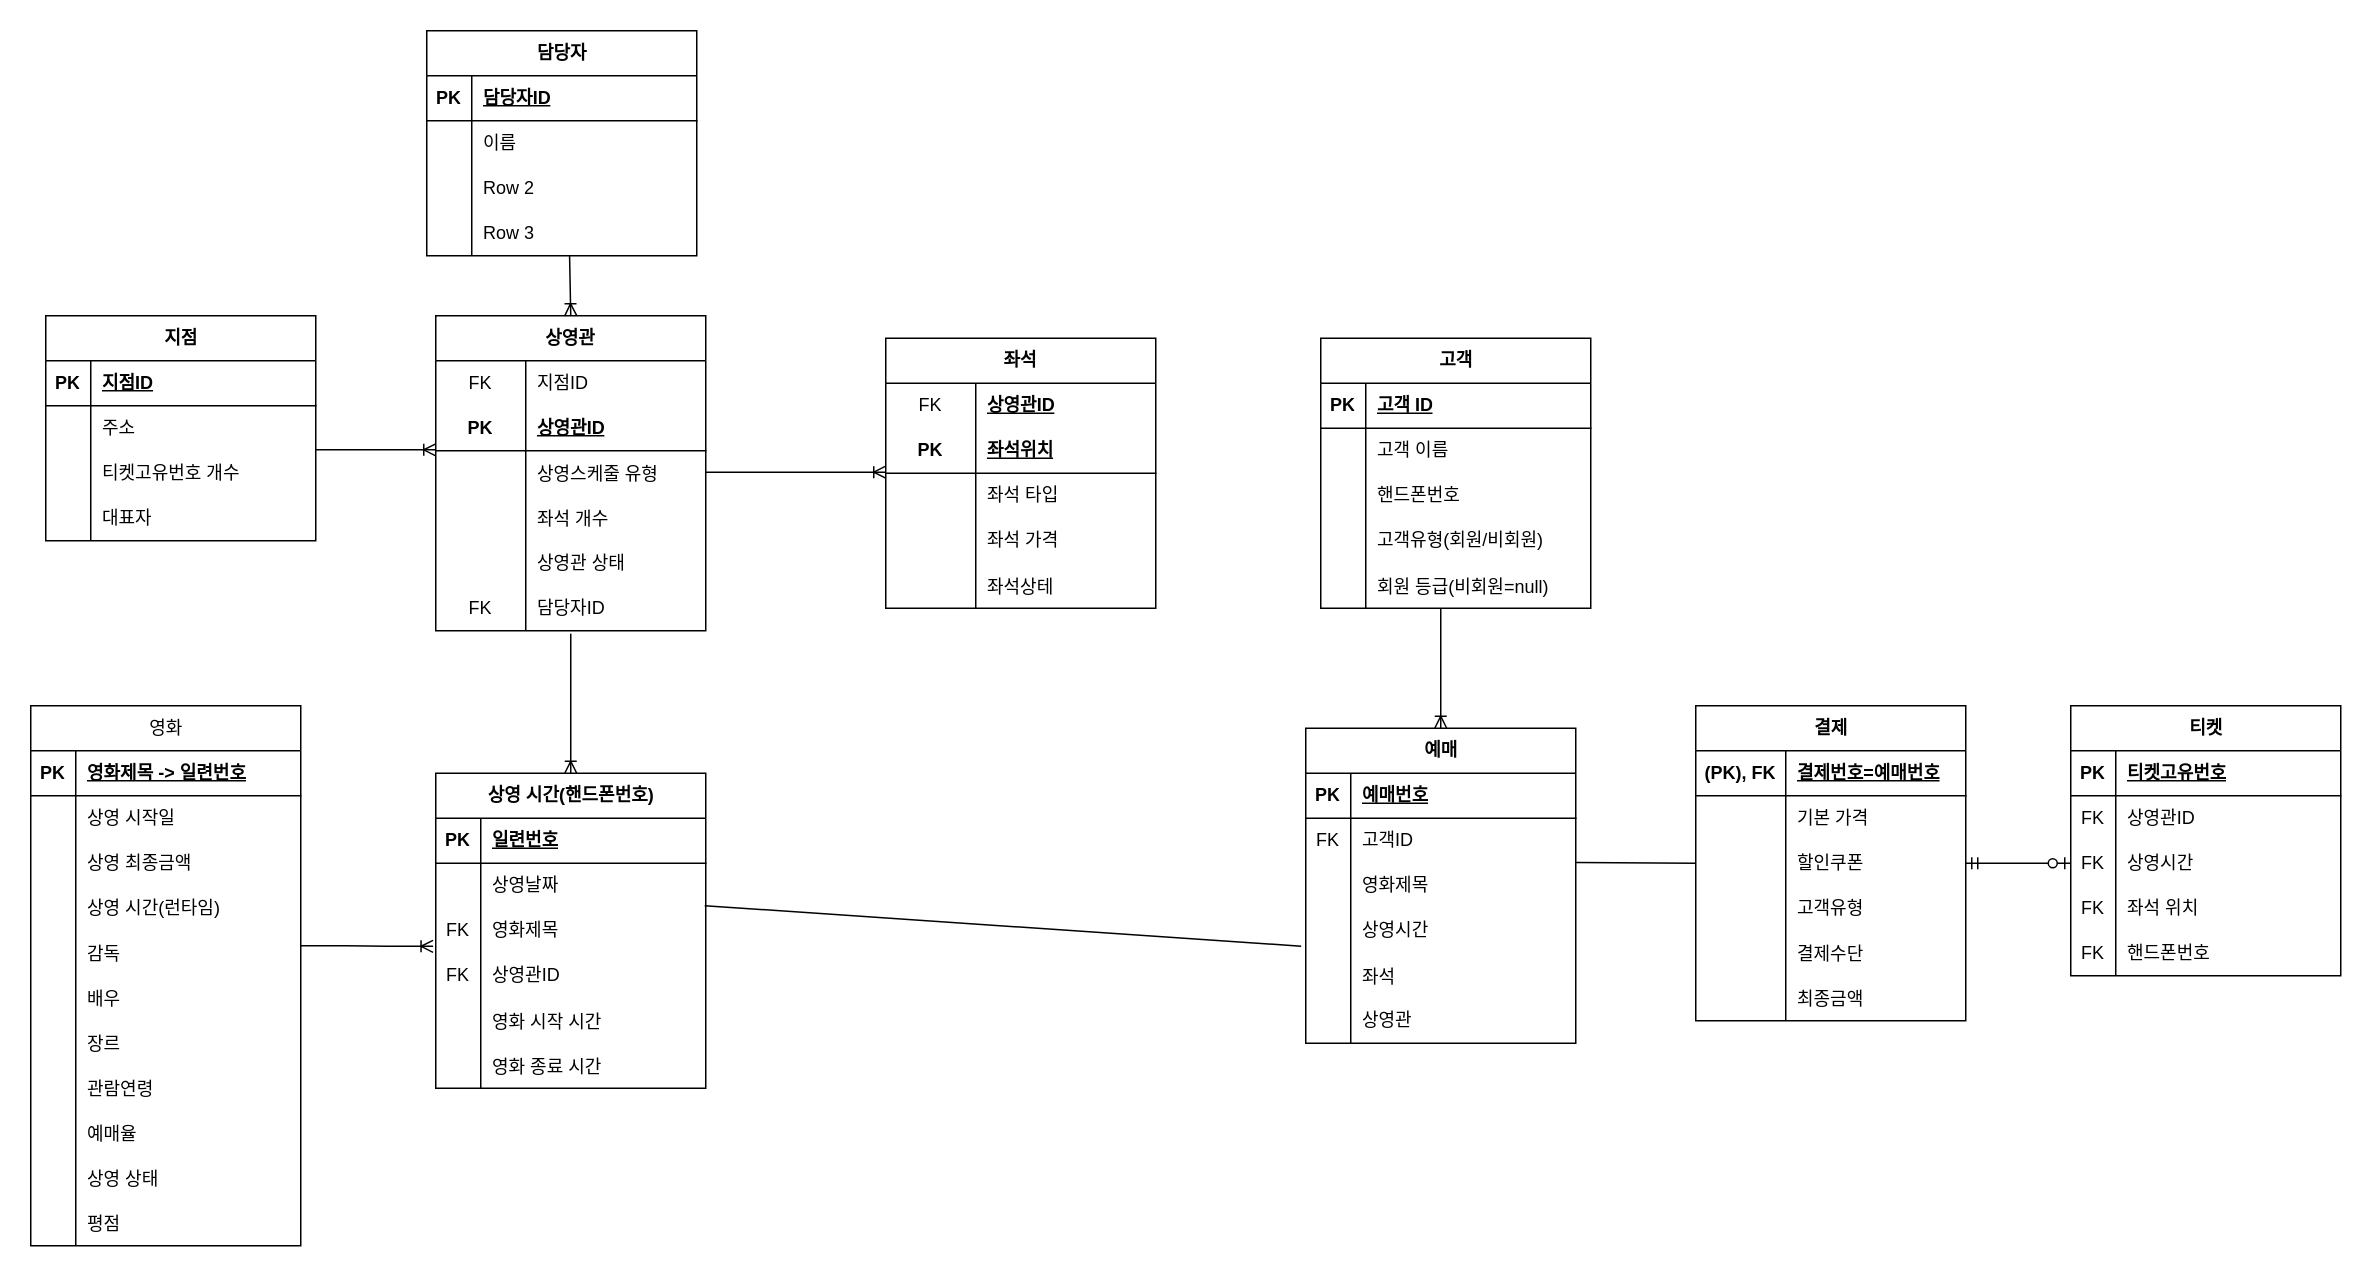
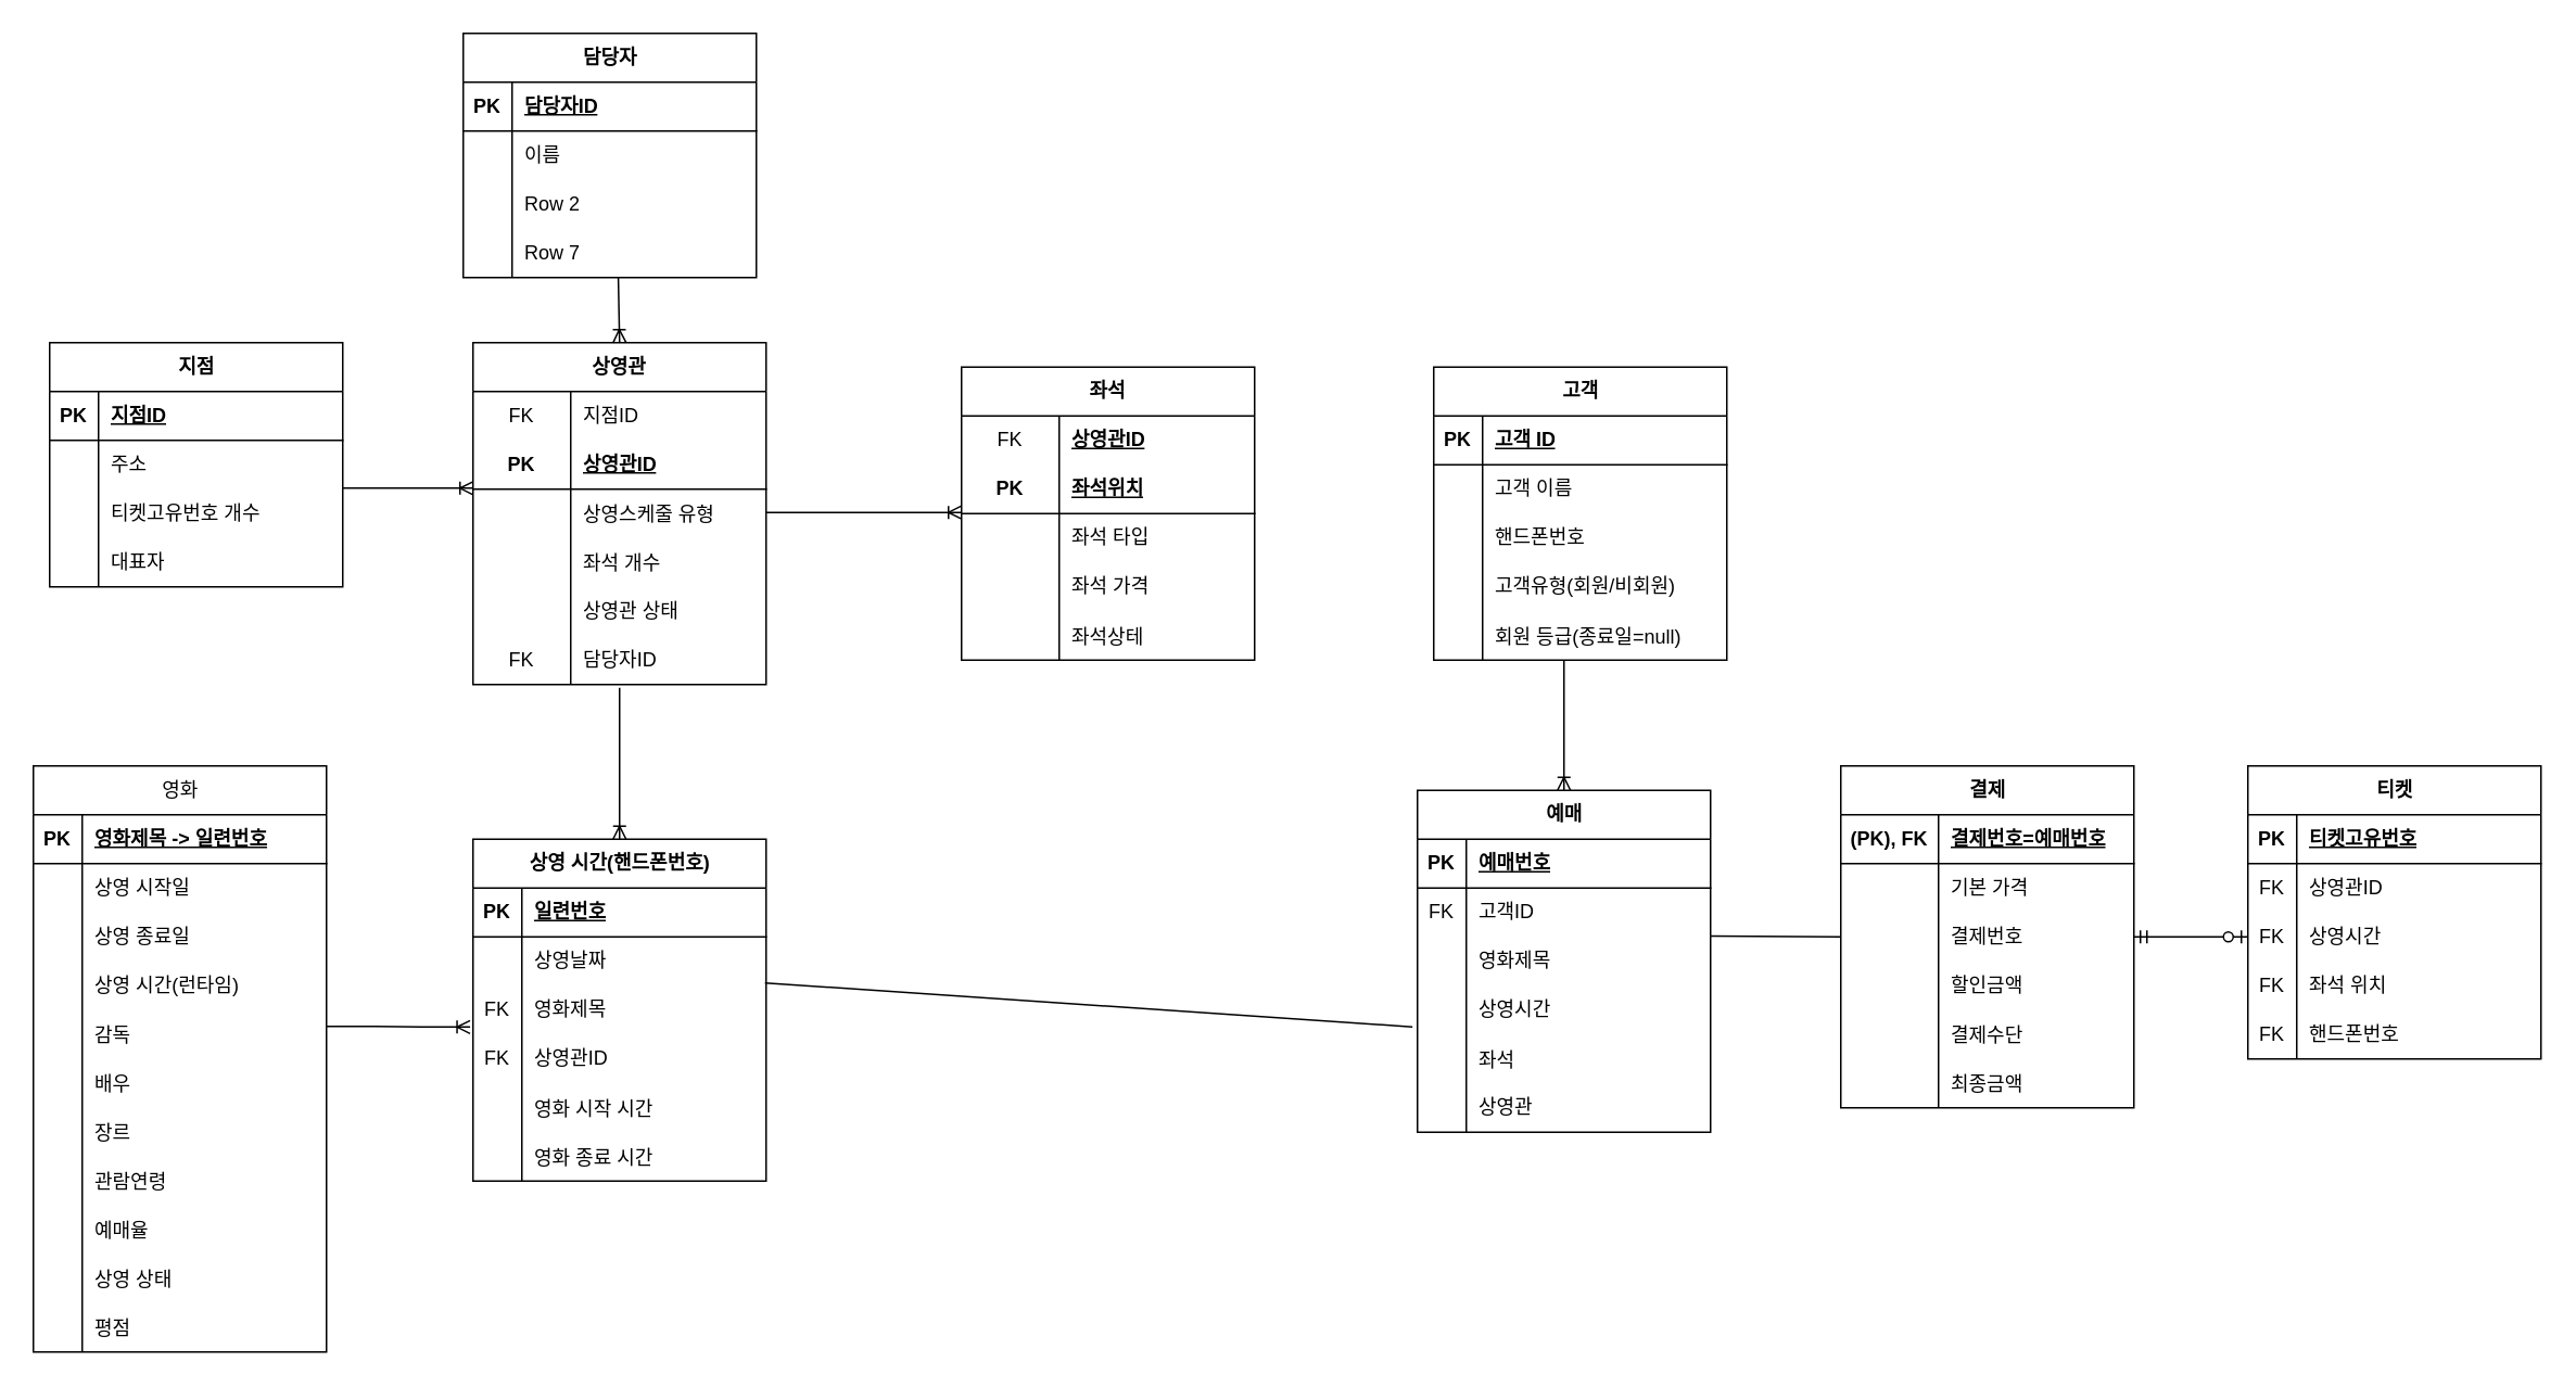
- <mxCell id="189" value="Row 3" style="shape=partialRectangle;connectable=0;fillColor=none;top=0;left=0;bottom=0;right=0;align=left;spacingLeft=6;overflow=hidden;whiteSpace=wrap;html=1;" parent="187" vertex="1"><mxGeometry x="30" width="150" height="30" as="geometry"><mxRectangle width="150" height="30" as="alternateBounds" /></mxGeometry></mxCell>
+ <mxCell id="189" value="Row 7" style="shape=partialRectangle;connectable=0;fillColor=none;top=0;left=0;bottom=0;right=0;align=left;spacingLeft=6;overflow=hidden;whiteSpace=wrap;html=1;" parent="187" vertex="1"><mxGeometry x="30" width="150" height="30" as="geometry"><mxRectangle width="150" height="30" as="alternateBounds" /></mxGeometry></mxCell>
- <mxCell id="17" value="회원 등급(비회원=null)" style="shape=partialRectangle;connectable=0;fillColor=none;top=0;left=0;bottom=0;right=0;align=left;spacingLeft=6;overflow=hidden;" parent="15" vertex="1"><mxGeometry x="30" width="150" height="30" as="geometry"><mxRectangle width="150" height="30" as="alternateBounds" /></mxGeometry></mxCell>
+ <mxCell id="17" value="회원 등급(종료일=null)" style="shape=partialRectangle;connectable=0;fillColor=none;top=0;left=0;bottom=0;right=0;align=left;spacingLeft=6;overflow=hidden;" parent="15" vertex="1"><mxGeometry x="30" width="150" height="30" as="geometry"><mxRectangle width="150" height="30" as="alternateBounds" /></mxGeometry></mxCell>
- <mxCell id="150" value="상영 최종금액" style="shape=partialRectangle;connectable=0;fillColor=none;top=0;left=0;bottom=0;right=0;align=left;spacingLeft=6;overflow=hidden;whiteSpace=wrap;html=1;" parent="148" vertex="1"><mxGeometry x="30" width="150" height="30" as="geometry"><mxRectangle width="150" height="30" as="alternateBounds" /></mxGeometry></mxCell>
+ <mxCell id="150" value="상영 종료일" style="shape=partialRectangle;connectable=0;fillColor=none;top=0;left=0;bottom=0;right=0;align=left;spacingLeft=6;overflow=hidden;whiteSpace=wrap;html=1;" parent="148" vertex="1"><mxGeometry x="30" width="150" height="30" as="geometry"><mxRectangle width="150" height="30" as="alternateBounds" /></mxGeometry></mxCell>
- <mxCell id="131" value="할인쿠폰" style="shape=partialRectangle;connectable=0;fillColor=none;top=0;left=0;bottom=0;right=0;align=left;spacingLeft=6;overflow=hidden;whiteSpace=wrap;html=1;" parent="129" vertex="1"><mxGeometry x="60" width="120" height="30" as="geometry"><mxRectangle width="120" height="30" as="alternateBounds" /></mxGeometry></mxCell>
+ <mxCell id="131" value="결제번호" style="shape=partialRectangle;connectable=0;fillColor=none;top=0;left=0;bottom=0;right=0;align=left;spacingLeft=6;overflow=hidden;whiteSpace=wrap;html=1;" parent="129" vertex="1"><mxGeometry x="60" width="120" height="30" as="geometry"><mxRectangle width="120" height="30" as="alternateBounds" /></mxGeometry></mxCell>
- <mxCell id="134" value="고객유형" style="shape=partialRectangle;connectable=0;fillColor=none;top=0;left=0;bottom=0;right=0;align=left;spacingLeft=6;overflow=hidden;whiteSpace=wrap;html=1;" parent="132" vertex="1"><mxGeometry x="60" width="120" height="30" as="geometry"><mxRectangle width="120" height="30" as="alternateBounds" /></mxGeometry></mxCell>
+ <mxCell id="134" value="할인금액" style="shape=partialRectangle;connectable=0;fillColor=none;top=0;left=0;bottom=0;right=0;align=left;spacingLeft=6;overflow=hidden;whiteSpace=wrap;html=1;" parent="132" vertex="1"><mxGeometry x="60" width="120" height="30" as="geometry"><mxRectangle width="120" height="30" as="alternateBounds" /></mxGeometry></mxCell>
